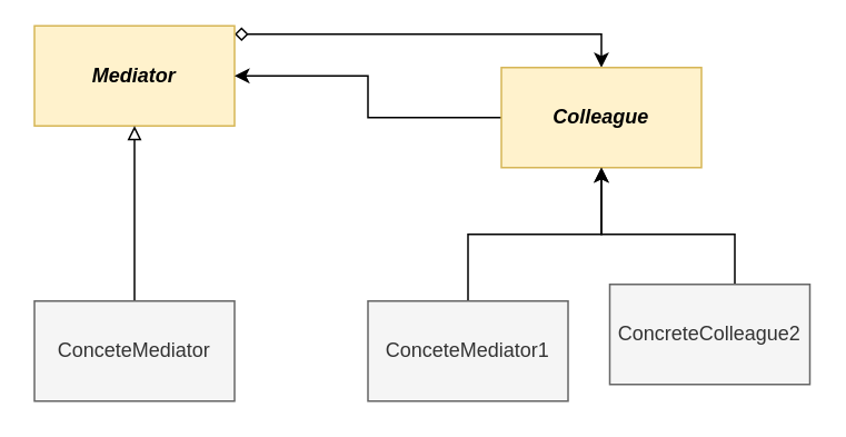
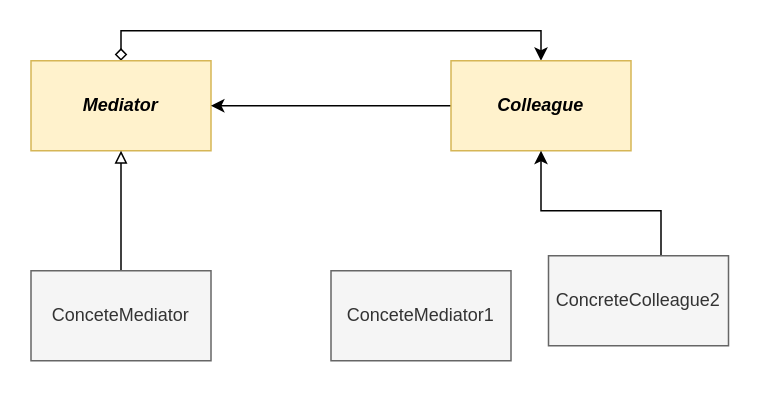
- <mxCell id="3" value="&lt;b&gt;&lt;i&gt;Mediator&lt;/i&gt;&lt;/b&gt;" style="rounded=0;whiteSpace=wrap;html=1;fillColor=#fff2cc;strokeColor=#d6b656;" parent="1" vertex="1"><mxGeometry x="20" y="15" width="120" height="60" as="geometry" /></mxCell>
+ <mxCell id="3" value="&lt;b&gt;&lt;i&gt;Mediator&lt;/i&gt;&lt;/b&gt;" style="rounded=0;whiteSpace=wrap;html=1;fillColor=#fff2cc;strokeColor=#d6b656;" parent="1" vertex="1"><mxGeometry x="20" y="40" width="120" height="60" as="geometry" /></mxCell>
- <mxCell id="8" style="edgeStyle=orthogonalEdgeStyle;rounded=0;orthogonalLoop=1;jettySize=auto;html=1;entryX=0.5;entryY=1;entryDx=0;entryDy=0;" parent="1" source="9" target="5" edge="1"><mxGeometry relative="1" as="geometry" /></mxCell>
